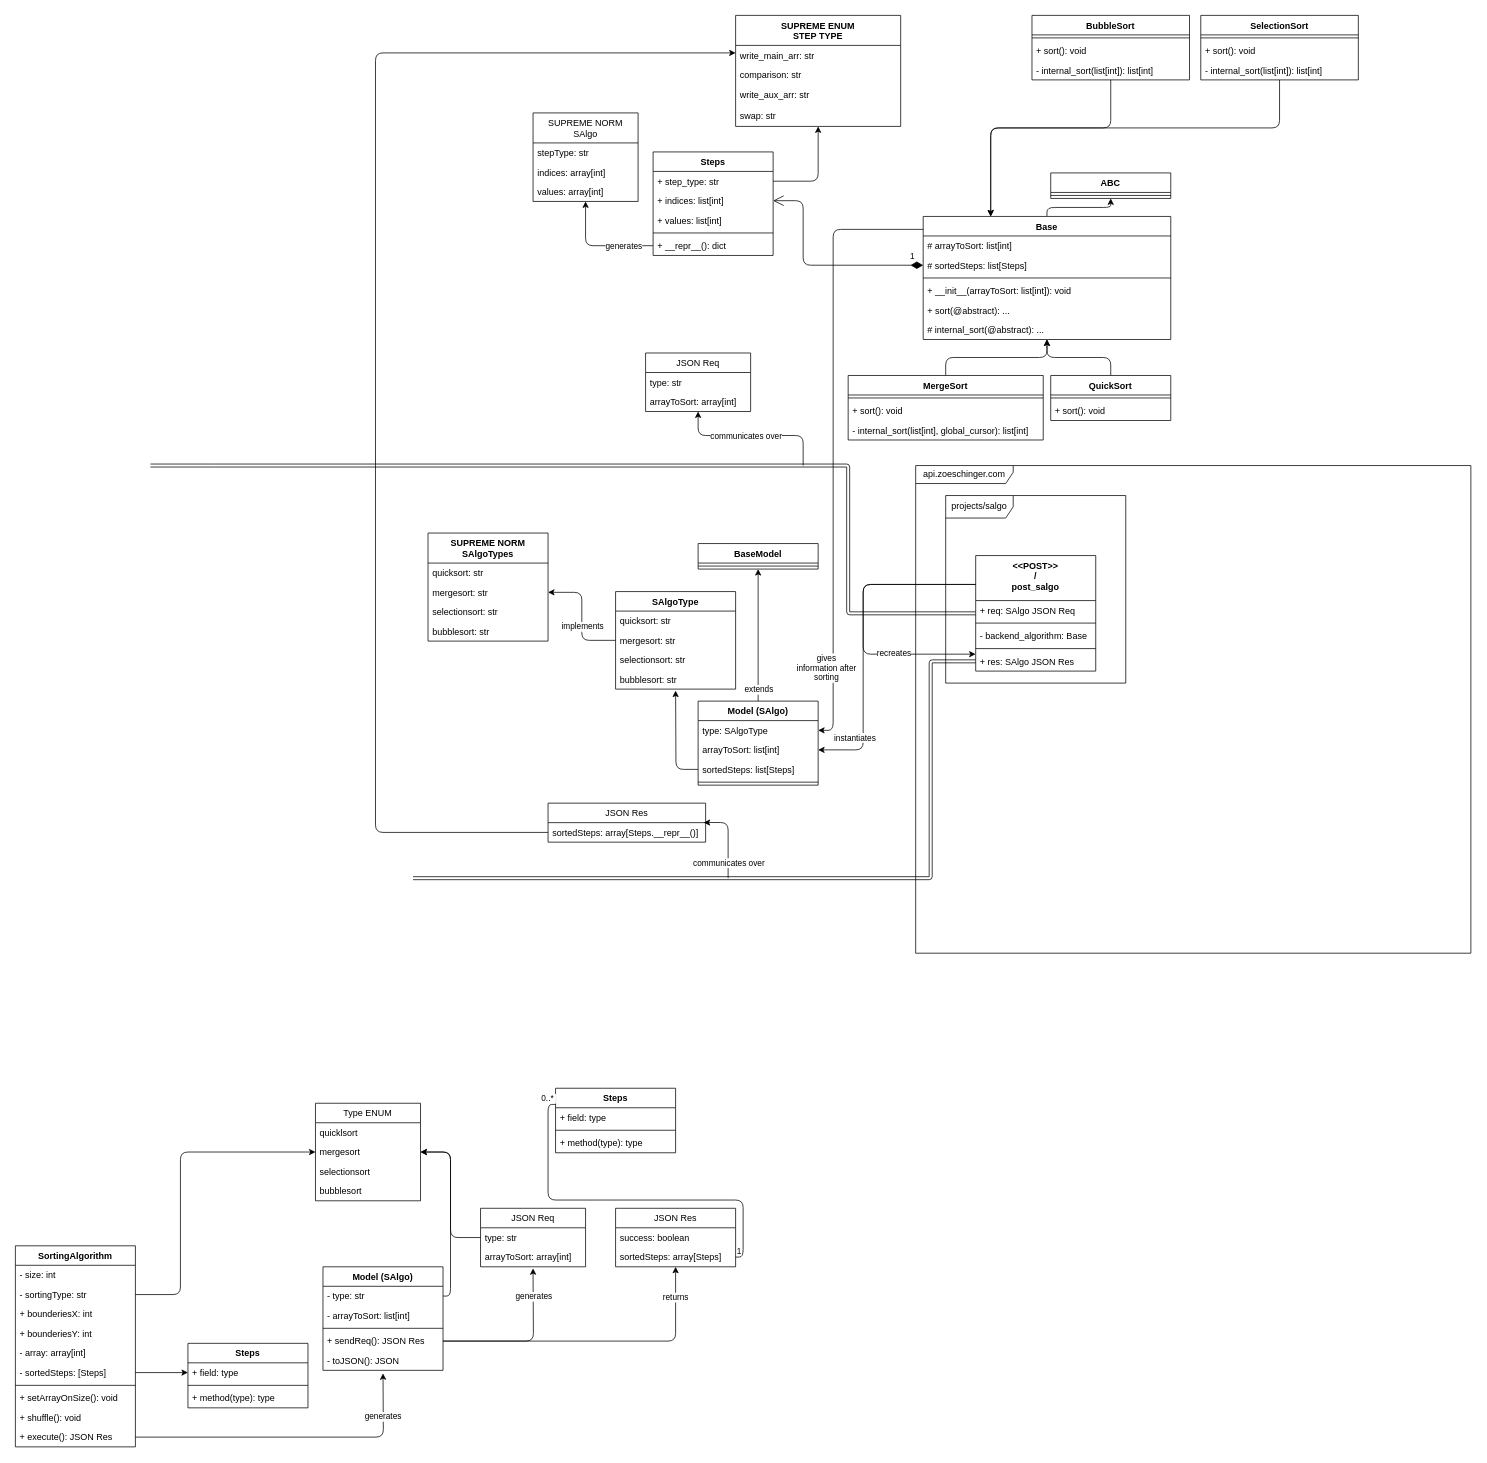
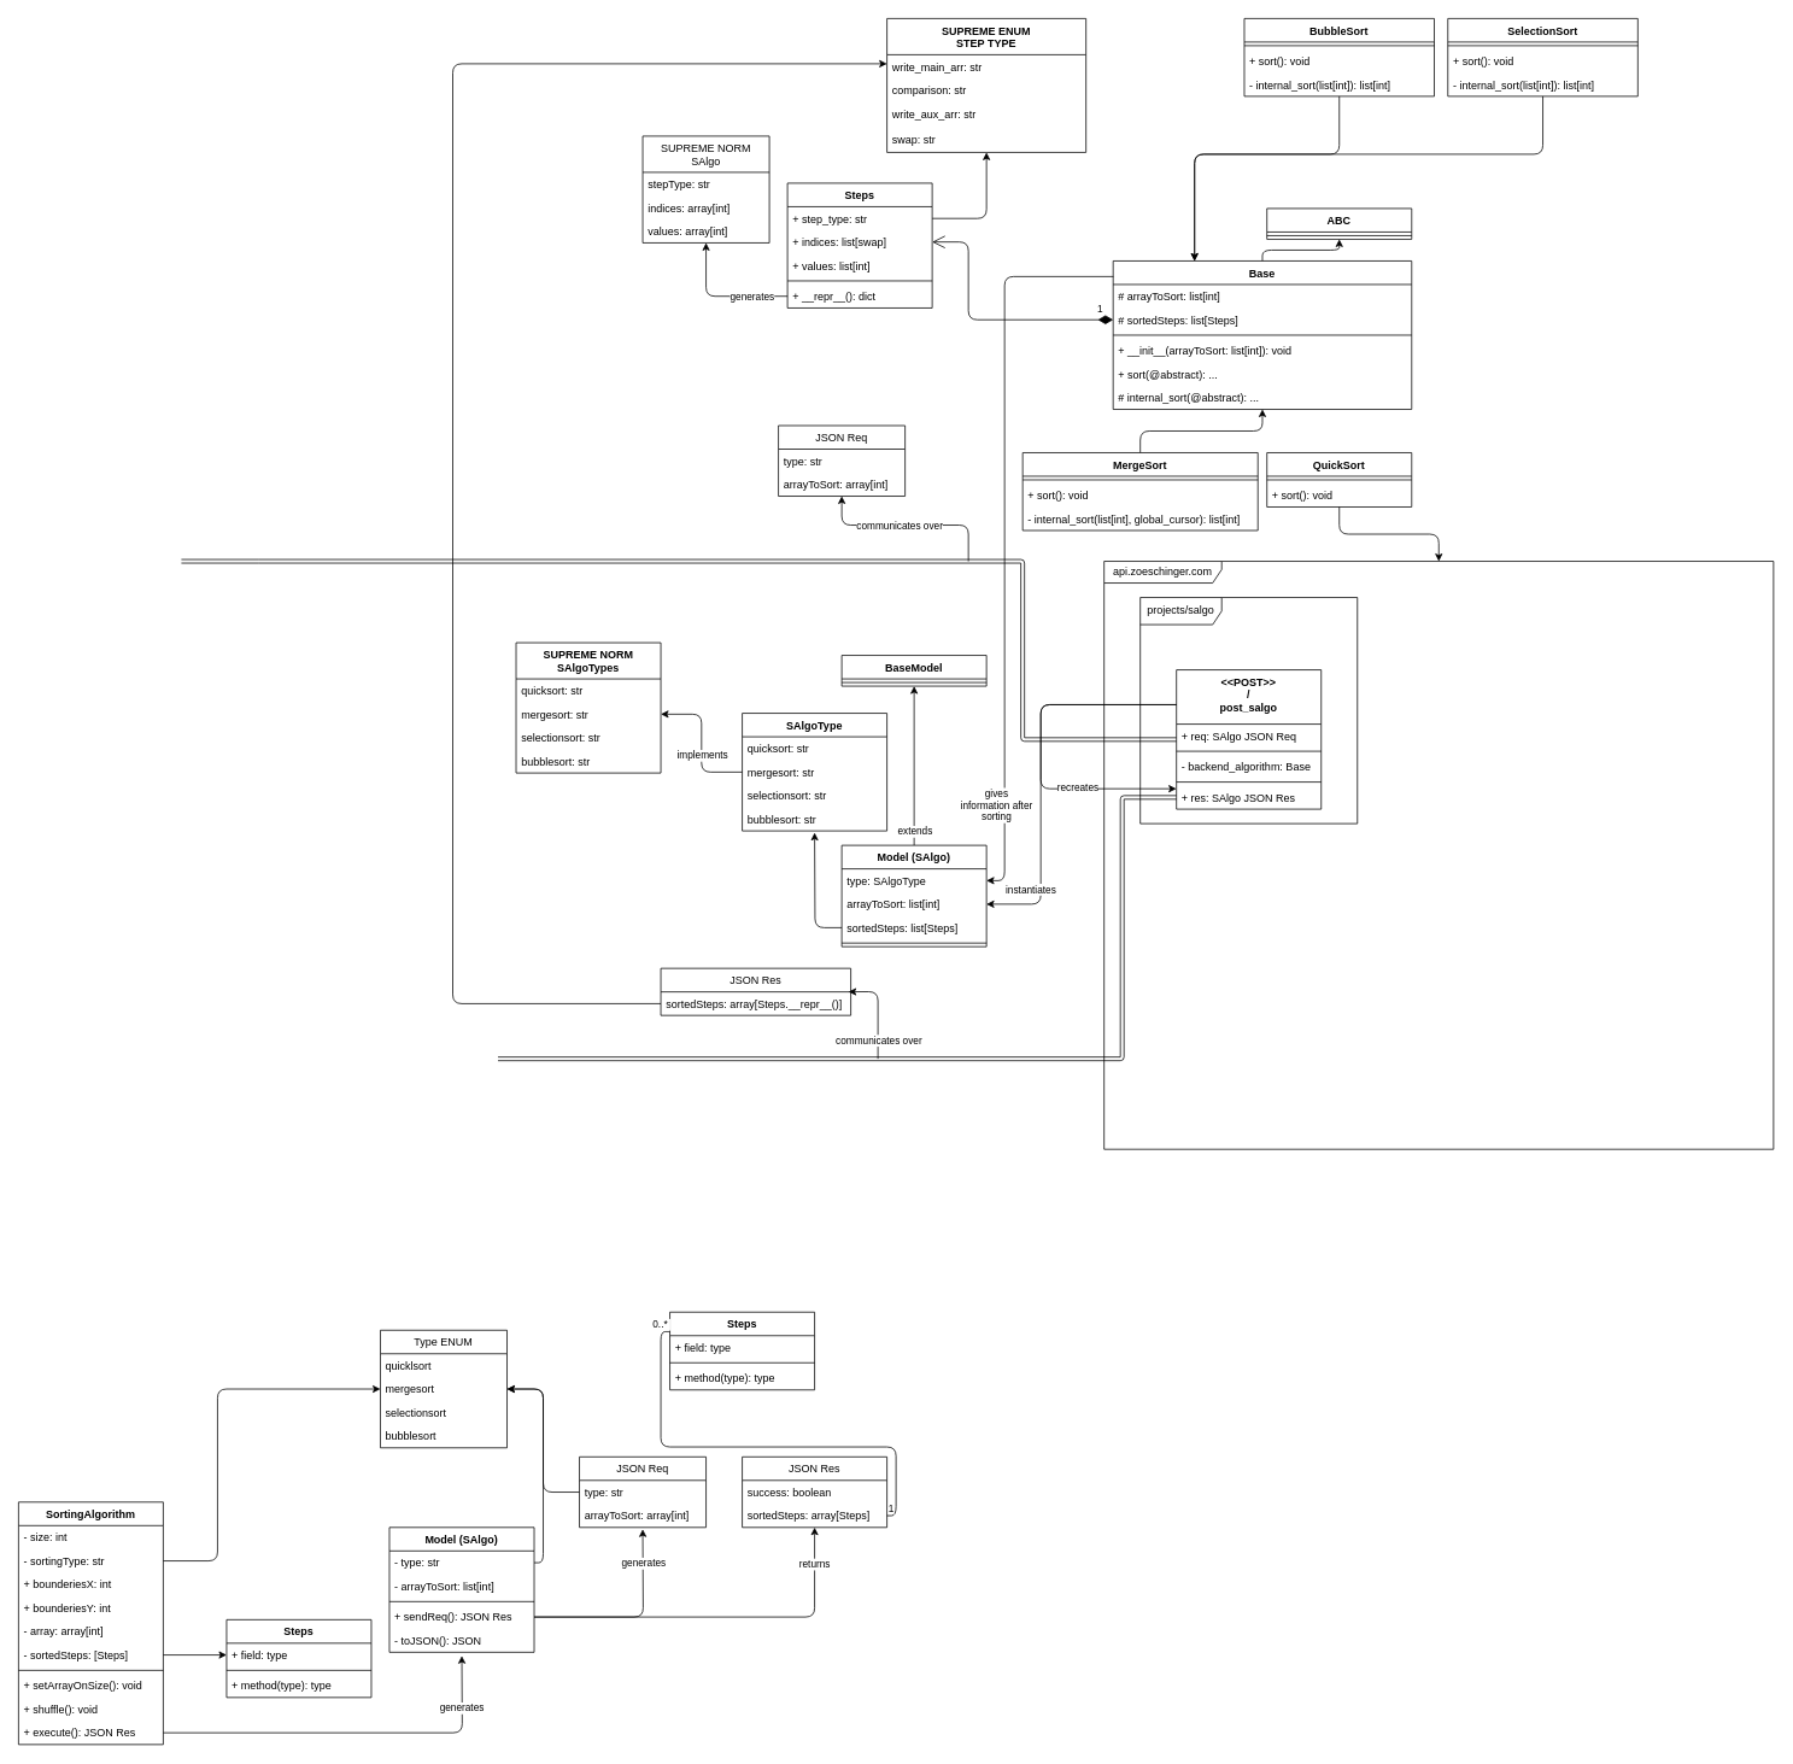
- <mxCell id="119" value="+ indices: list[int]" style="text;strokeColor=none;fillColor=none;align=left;verticalAlign=top;spacingLeft=4;spacingRight=4;overflow=hidden;rotatable=0;points=[[0,0.5],[1,0.5]];portConstraint=eastwest;" parent="117" vertex="1"><mxGeometry y="52" width="160" height="26" as="geometry" /></mxCell>
+ <mxCell id="119" value="+ indices: list[swap]" style="text;strokeColor=none;fillColor=none;align=left;verticalAlign=top;spacingLeft=4;spacingRight=4;overflow=hidden;rotatable=0;points=[[0,0.5],[1,0.5]];portConstraint=eastwest;" parent="117" vertex="1"><mxGeometry y="52" width="160" height="26" as="geometry" /></mxCell>
- <mxCell id="101" style="edgeStyle=orthogonalEdgeStyle;html=1;" parent="1" source="102" target="89" edge="1"><mxGeometry relative="1" as="geometry" /></mxCell>
+ <mxCell id="101" style="edgeStyle=orthogonalEdgeStyle;html=1;" parent="1" source="102" target="2" edge="1"><mxGeometry relative="1" as="geometry" /></mxCell>
